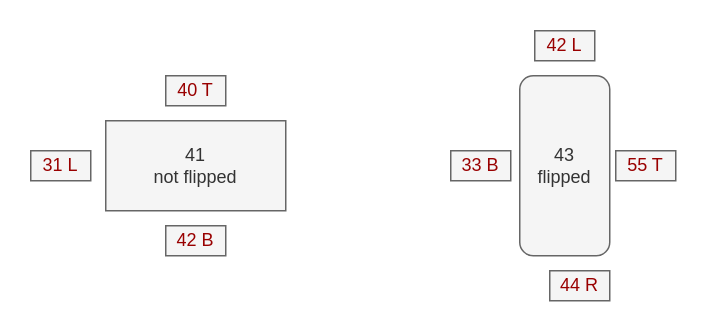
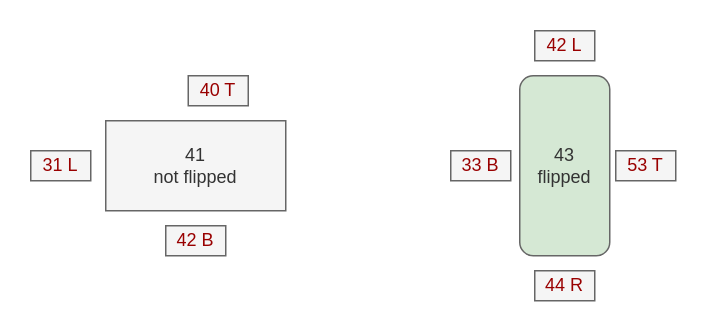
- <mxCell id="4" value="&lt;font color=&quot;#990000&quot;&gt;40 T&lt;/font&gt;" style="text;html=1;strokeColor=#666666;fillColor=#f5f5f5;align=center;verticalAlign=middle;whiteSpace=wrap;rounded=0;fontColor=#333333;" vertex="1" parent="1"><mxGeometry x="110" y="50" width="40" height="20" as="geometry" /></mxCell>
+ <mxCell id="4" value="&lt;font color=&quot;#990000&quot;&gt;40 T&lt;/font&gt;" style="text;html=1;strokeColor=#666666;fillColor=#f5f5f5;align=center;verticalAlign=middle;whiteSpace=wrap;rounded=0;fontColor=#333333;" vertex="1" parent="1"><mxGeometry x="125" y="50" width="40" height="20" as="geometry" /></mxCell>
- <mxCell id="3" value="43&lt;br&gt;flipped" style="rounded=1;whiteSpace=wrap;html=1;rotation=0;fillColor=#f5f5f5;strokeColor=#666666;fontColor=#333333;" vertex="1" parent="1"><mxGeometry x="346" y="50" width="60" height="120" as="geometry" /></mxCell>
+ <mxCell id="3" value="43&lt;br&gt;flipped" style="rounded=1;whiteSpace=wrap;html=1;rotation=0;fillColor=#d5e8d4;strokeColor=#666666;fontColor=#333333;" vertex="1" parent="1"><mxGeometry x="346" y="50" width="60" height="120" as="geometry" /></mxCell>
- <mxCell id="10" value="&lt;font color=&quot;#990000&quot;&gt;55 T&lt;/font&gt;" style="text;html=1;strokeColor=#666666;fillColor=#f5f5f5;align=center;verticalAlign=middle;whiteSpace=wrap;rounded=0;fontColor=#333333;" vertex="1" parent="1"><mxGeometry x="410" y="100" width="40" height="20" as="geometry" /></mxCell>
+ <mxCell id="10" value="&lt;font color=&quot;#990000&quot;&gt;53 T&lt;/font&gt;" style="text;html=1;strokeColor=#666666;fillColor=#f5f5f5;align=center;verticalAlign=middle;whiteSpace=wrap;rounded=0;fontColor=#333333;" vertex="1" parent="1"><mxGeometry x="410" y="100" width="40" height="20" as="geometry" /></mxCell>
- <mxCell id="8" value="&lt;font color=&quot;#990000&quot;&gt;44 R&lt;/font&gt;" style="text;html=1;strokeColor=#666666;fillColor=#f5f5f5;align=center;verticalAlign=middle;whiteSpace=wrap;rounded=0;fontColor=#333333;" vertex="1" parent="1"><mxGeometry x="366" y="180" width="40" height="20" as="geometry" /></mxCell>
+ <mxCell id="8" value="&lt;font color=&quot;#990000&quot;&gt;44 R&lt;/font&gt;" style="text;html=1;strokeColor=#666666;fillColor=#f5f5f5;align=center;verticalAlign=middle;whiteSpace=wrap;rounded=0;fontColor=#333333;" vertex="1" parent="1"><mxGeometry x="356" y="180" width="40" height="20" as="geometry" /></mxCell>
